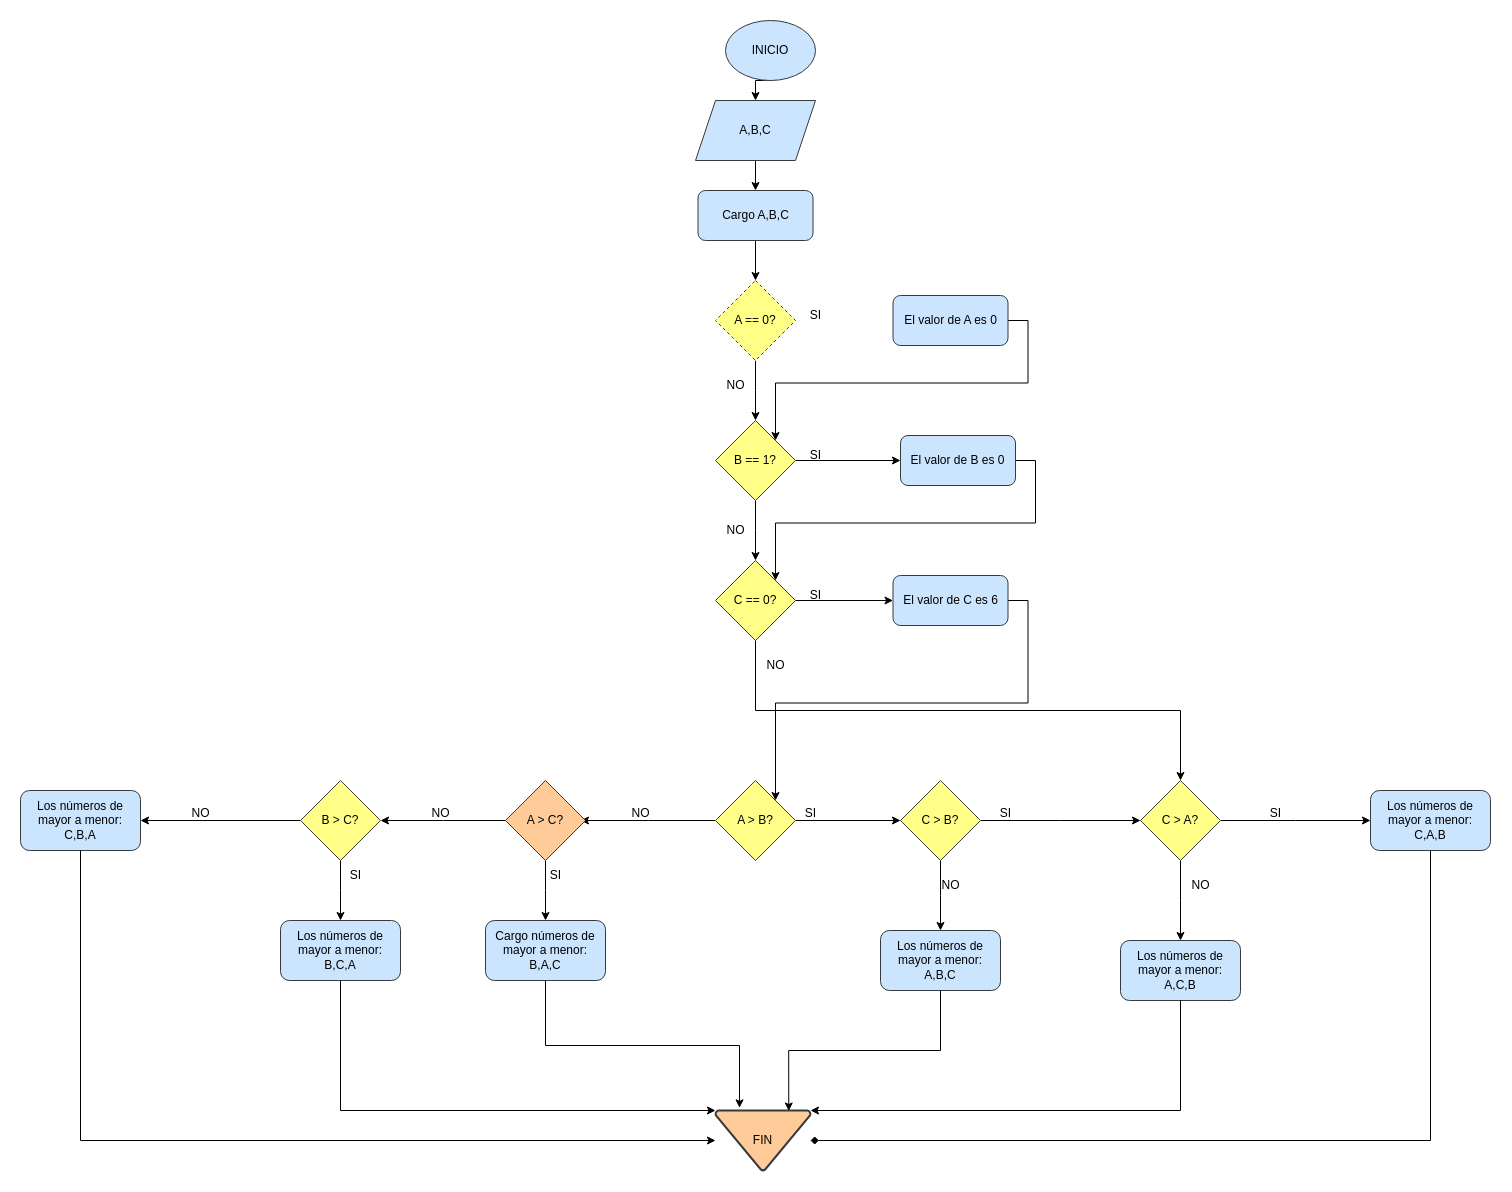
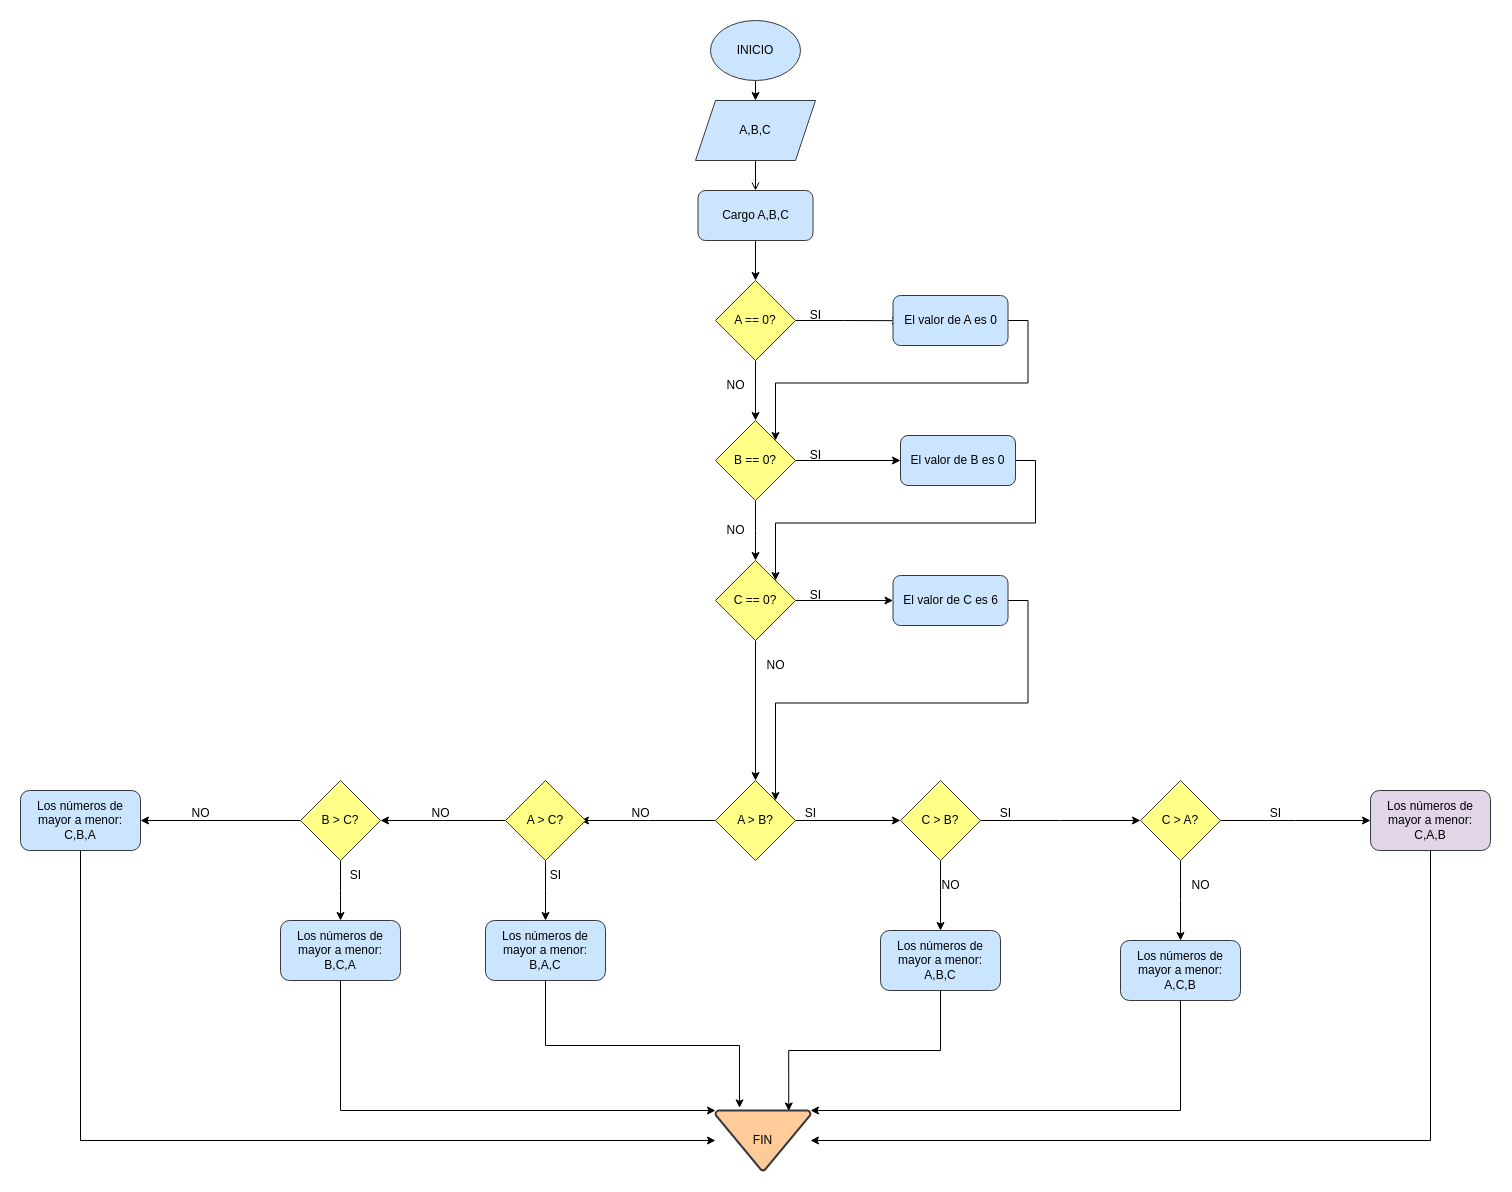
- <mxCell id="3" value="INICIO" style="ellipse;whiteSpace=wrap;html=1;fillColor=#cce5ff;strokeColor=#36393d;" vertex="1" parent="1"><mxGeometry x="725" y="20" width="90" height="60" as="geometry" /></mxCell>
+ <mxCell id="3" value="INICIO" style="ellipse;whiteSpace=wrap;html=1;fillColor=#cce5ff;strokeColor=#36393d;" vertex="1" parent="1"><mxGeometry x="710" y="20" width="90" height="60" as="geometry" /></mxCell>
- <mxCell id="4" style="edgeStyle=orthogonalEdgeStyle;rounded=0;orthogonalLoop=1;jettySize=auto;html=1;exitX=0.5;exitY=1;exitDx=0;exitDy=0;entryX=0.5;entryY=0;entryDx=0;entryDy=0;" edge="1" parent="1" source="5" target="7"><mxGeometry relative="1" as="geometry" /></mxCell>
+ <mxCell id="4" style="edgeStyle=orthogonalEdgeStyle;rounded=0;orthogonalLoop=1;jettySize=auto;html=1;exitX=0.5;exitY=1;exitDx=0;exitDy=0;entryX=0.5;entryY=0;entryDx=0;entryDy=0;endArrow=open;" edge="1" parent="1" source="5" target="7"><mxGeometry relative="1" as="geometry" /></mxCell>
- <mxCell id="41" value="A == 0?" style="rhombus;whiteSpace=wrap;html=1;fillColor=#ffff88;strokeColor=#36393d;dashed=1;" vertex="1" parent="1"><mxGeometry x="715" y="280" width="80" height="80" as="geometry" /></mxCell>
+ <mxCell id="41" value="A == 0?" style="rhombus;whiteSpace=wrap;html=1;fillColor=#ffff88;strokeColor=#36393d;" vertex="1" parent="1"><mxGeometry x="715" y="280" width="80" height="80" as="geometry" /></mxCell>
+ <mxCell id="39" style="edgeStyle=orthogonalEdgeStyle;rounded=0;orthogonalLoop=1;jettySize=auto;html=1;exitX=1;exitY=0.5;exitDx=0;exitDy=0;entryX=0.065;entryY=0.504;entryDx=0;entryDy=0;entryPerimeter=0;" edge="1" parent="1" source="41" target="55"><mxGeometry relative="1" as="geometry"><mxPoint x="890" y="320.222" as="targetPoint" /></mxGeometry></mxCell>
- <mxCell id="46" value="B == 1?" style="rhombus;whiteSpace=wrap;html=1;fillColor=#ffff88;strokeColor=#36393d;" vertex="1" parent="1"><mxGeometry x="715" y="420" width="80" height="80" as="geometry" /></mxCell>
+ <mxCell id="46" value="B == 0?" style="rhombus;whiteSpace=wrap;html=1;fillColor=#ffff88;strokeColor=#36393d;" vertex="1" parent="1"><mxGeometry x="715" y="420" width="80" height="80" as="geometry" /></mxCell>
- <mxCell id="50" style="edgeStyle=orthogonalEdgeStyle;rounded=0;orthogonalLoop=1;jettySize=auto;html=1;exitX=0.5;exitY=1;exitDx=0;exitDy=0;" edge="1" parent="1" source="51" target="31"><mxGeometry relative="1" as="geometry"><mxPoint x="755" y="700" as="targetPoint" /></mxGeometry></mxCell>
+ <mxCell id="50" style="edgeStyle=orthogonalEdgeStyle;rounded=0;orthogonalLoop=1;jettySize=auto;html=1;exitX=0.5;exitY=1;exitDx=0;exitDy=0;entryX=0.5;entryY=0;entryDx=0;entryDy=0;" edge="1" parent="1" source="51" target="10"><mxGeometry relative="1" as="geometry"><mxPoint x="755" y="700" as="targetPoint" /></mxGeometry></mxCell>
- <mxCell id="15" value="A &amp;gt; C?" style="rhombus;whiteSpace=wrap;html=1;fillColor=#ffcc99;strokeColor=#36393d;" vertex="1" parent="1"><mxGeometry x="505" y="780" width="80" height="80" as="geometry" /></mxCell>
+ <mxCell id="15" value="A &amp;gt; C?" style="rhombus;whiteSpace=wrap;html=1;fillColor=#ffff88;strokeColor=#36393d;" vertex="1" parent="1"><mxGeometry x="505" y="780" width="80" height="80" as="geometry" /></mxCell>
- <mxCell id="37" value="Los números de mayor a menor: C,A,B" style="rounded=1;whiteSpace=wrap;html=1;fillColor=#cce5ff;strokeColor=#36393d;" vertex="1" parent="1"><mxGeometry x="1370" y="790" width="120" height="60" as="geometry" /></mxCell>
+ <mxCell id="37" value="Los números de mayor a menor: C,A,B" style="rounded=1;whiteSpace=wrap;html=1;fillColor=#e1d5e7;strokeColor=#36393d;" vertex="1" parent="1"><mxGeometry x="1370" y="790" width="120" height="60" as="geometry" /></mxCell>
- <mxCell id="18" value="Cargo números de mayor a menor: B,A,C" style="rounded=1;whiteSpace=wrap;html=1;fillColor=#cce5ff;strokeColor=#36393d;" vertex="1" parent="1"><mxGeometry x="485" y="920" width="120" height="60" as="geometry" /></mxCell>
+ <mxCell id="18" value="Los números de mayor a menor: B,A,C" style="rounded=1;whiteSpace=wrap;html=1;fillColor=#cce5ff;strokeColor=#36393d;" vertex="1" parent="1"><mxGeometry x="485" y="920" width="120" height="60" as="geometry" /></mxCell>
- <mxCell id="66" style="edgeStyle=orthogonalEdgeStyle;rounded=0;orthogonalLoop=1;jettySize=auto;html=1;exitX=0.5;exitY=1;exitDx=0;exitDy=0;entryX=1;entryY=0.5;entryDx=0;entryDy=0;entryPerimeter=0;endArrow=diamond;" edge="1" parent="1" source="37" target="60"><mxGeometry relative="1" as="geometry" /></mxCell>
+ <mxCell id="66" style="edgeStyle=orthogonalEdgeStyle;rounded=0;orthogonalLoop=1;jettySize=auto;html=1;exitX=0.5;exitY=1;exitDx=0;exitDy=0;entryX=1;entryY=0.5;entryDx=0;entryDy=0;entryPerimeter=0;" edge="1" parent="1" source="37" target="60"><mxGeometry relative="1" as="geometry" /></mxCell>
